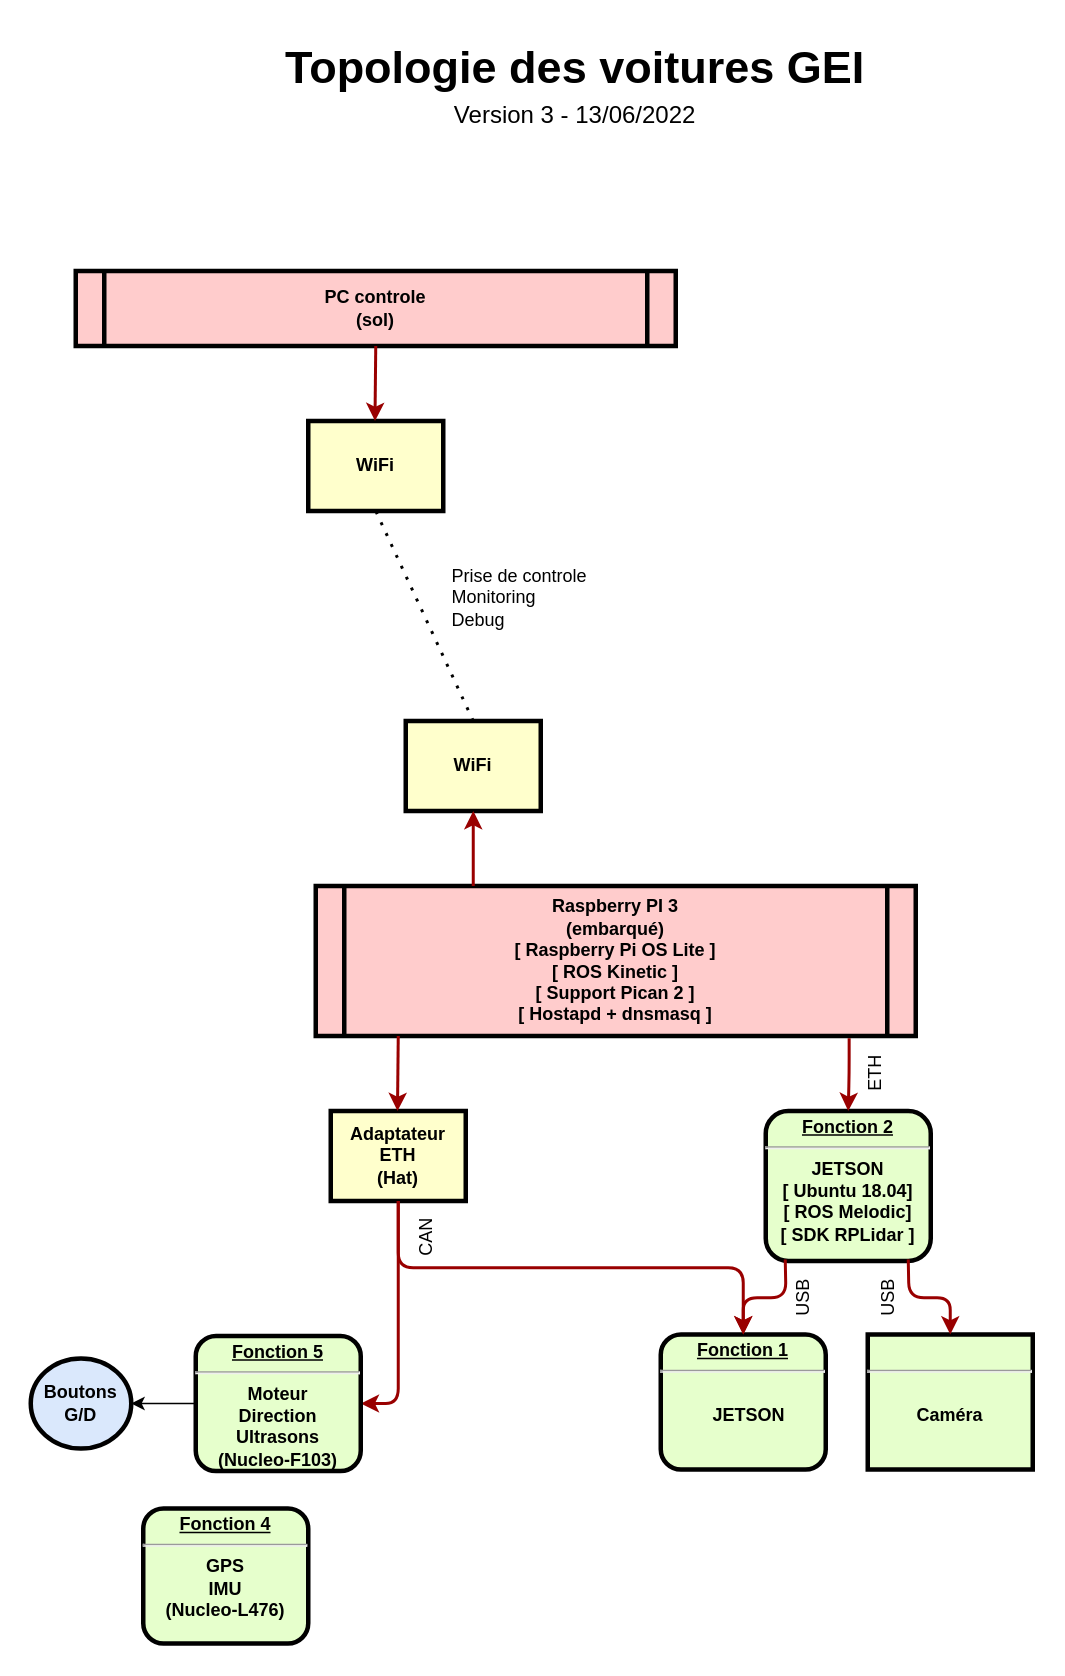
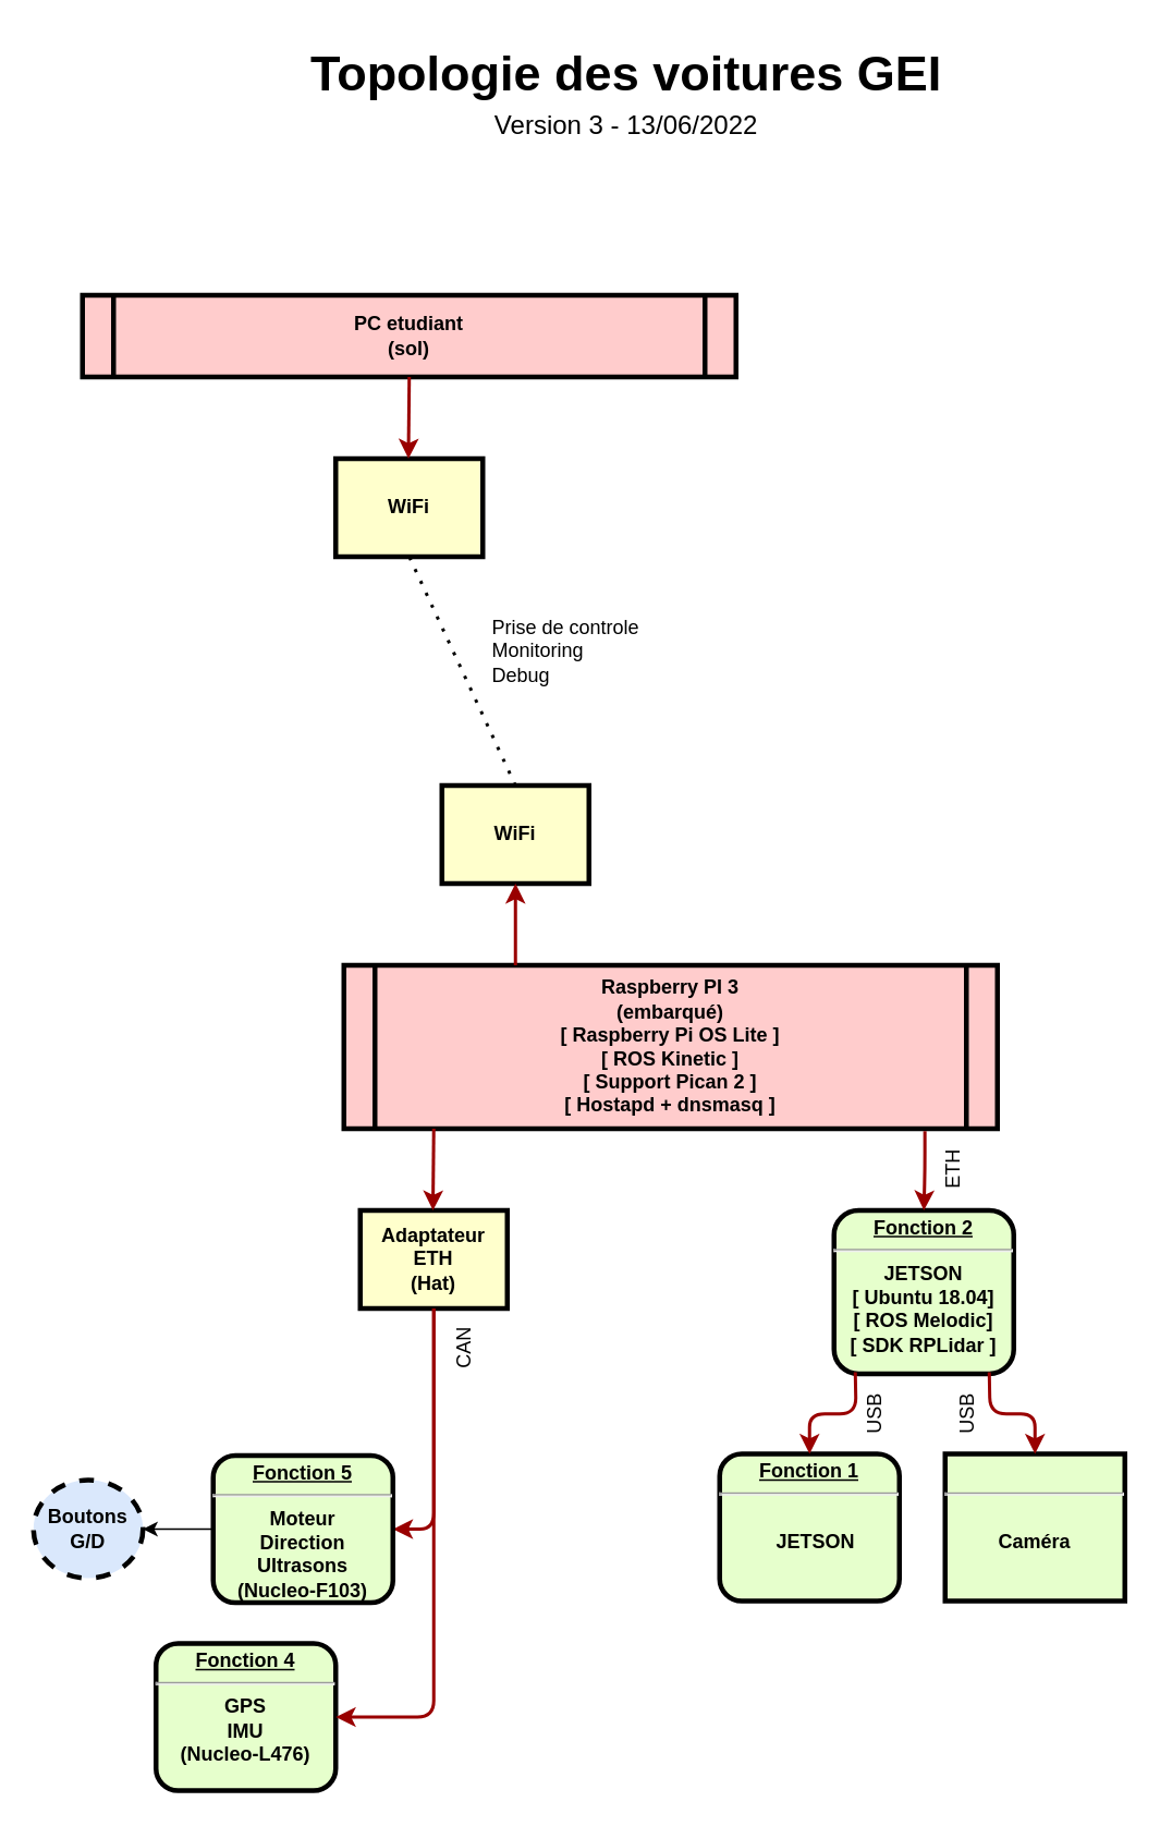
- <mxCell id="18" value="PC controle &#10;(sol)" style="shape=process;whiteSpace=wrap;align=center;verticalAlign=middle;size=0.048;fontStyle=1;strokeWidth=3;fillColor=#FFCCCC" parent="1" vertex="1"><mxGeometry x="50" y="180" width="400" height="50" as="geometry" /></mxCell>
+ <mxCell id="18" value="PC etudiant &#10;(sol)" style="shape=process;whiteSpace=wrap;align=center;verticalAlign=middle;size=0.048;fontStyle=1;strokeWidth=3;fillColor=#FFCCCC" parent="1" vertex="1"><mxGeometry x="50" y="180" width="400" height="50" as="geometry" /></mxCell>
- <mxCell id="24" value="" style="strokeColor=#990000;strokeWidth=2;exitX=0.5;exitY=1;exitDx=0;exitDy=0;edgeStyle=orthogonalEdgeStyle;" parent="1" source="5" target="3" edge="1"><mxGeometry width="100" height="100" relative="1" as="geometry"><mxPoint x="275" y="810" as="sourcePoint" /><mxPoint x="250" y="915" as="targetPoint" /></mxGeometry></mxCell>
+ <mxCell id="24" value="" style="strokeColor=#990000;strokeWidth=2;exitX=0.5;exitY=1;exitDx=0;exitDy=0;entryX=1;entryY=0.5;entryDx=0;entryDy=0;edgeStyle=orthogonalEdgeStyle;" parent="1" source="5" target="11" edge="1"><mxGeometry width="100" height="100" relative="1" as="geometry"><mxPoint x="275" y="810" as="sourcePoint" /><mxPoint x="250" y="915" as="targetPoint" /></mxGeometry></mxCell>
- <mxCell id="15" value="&lt;div&gt;&lt;b&gt;Boutons&lt;/b&gt;&lt;/div&gt;&lt;div&gt;&lt;b&gt;G/D&lt;/b&gt;&lt;br&gt;&lt;/div&gt;" style="ellipse;whiteSpace=wrap;html=1;fillColor=#dae8fc;strokeWidth=3;" parent="1" vertex="1"><mxGeometry x="20" y="905" width="67" height="60" as="geometry" /></mxCell>
+ <mxCell id="15" value="&lt;div&gt;&lt;b&gt;Boutons&lt;/b&gt;&lt;/div&gt;&lt;div&gt;&lt;b&gt;G/D&lt;/b&gt;&lt;br&gt;&lt;/div&gt;" style="ellipse;whiteSpace=wrap;html=1;fillColor=#dae8fc;strokeWidth=3;dashed=1;" parent="1" vertex="1"><mxGeometry x="20" y="905" width="67" height="60" as="geometry" /></mxCell>
